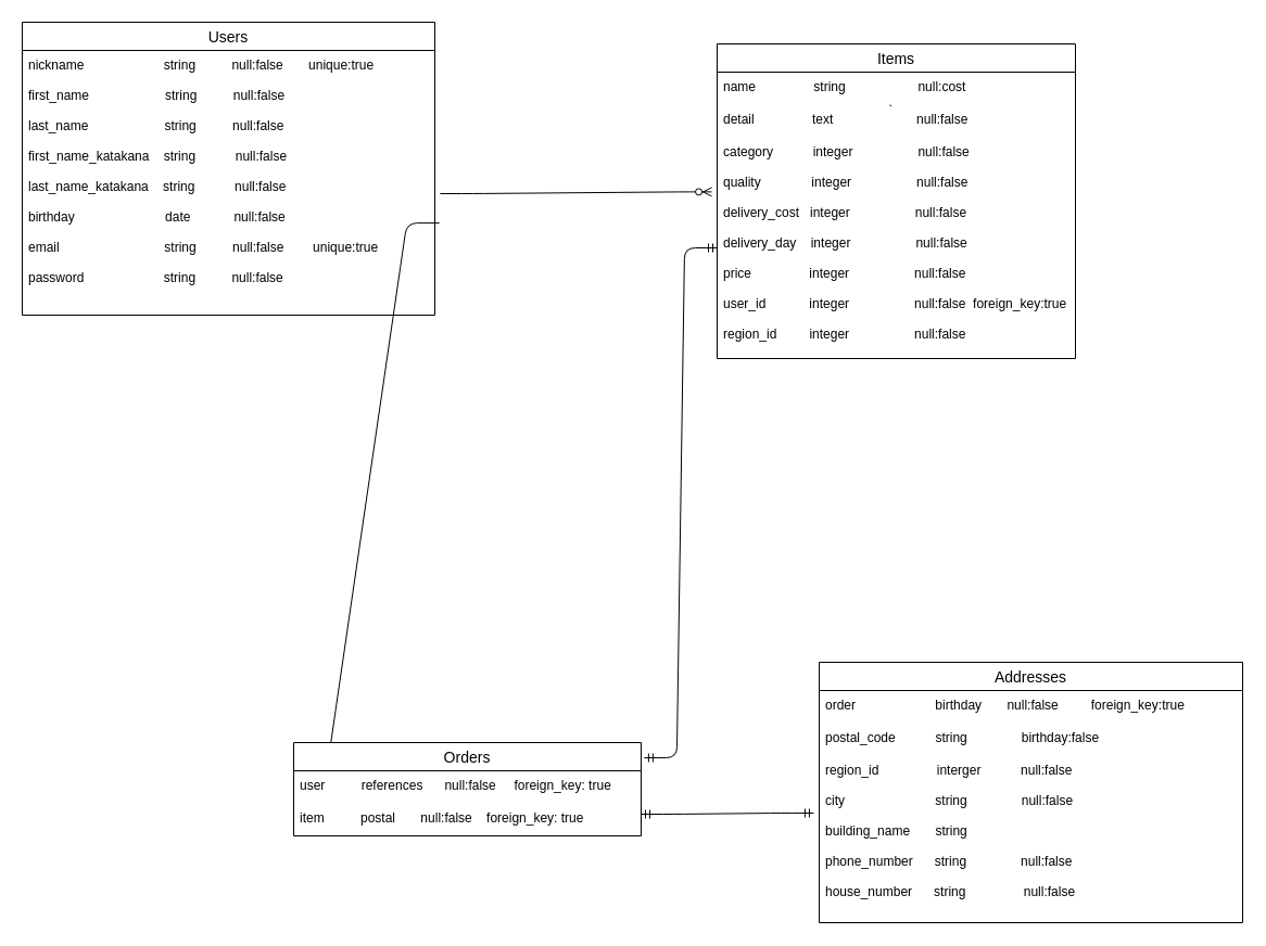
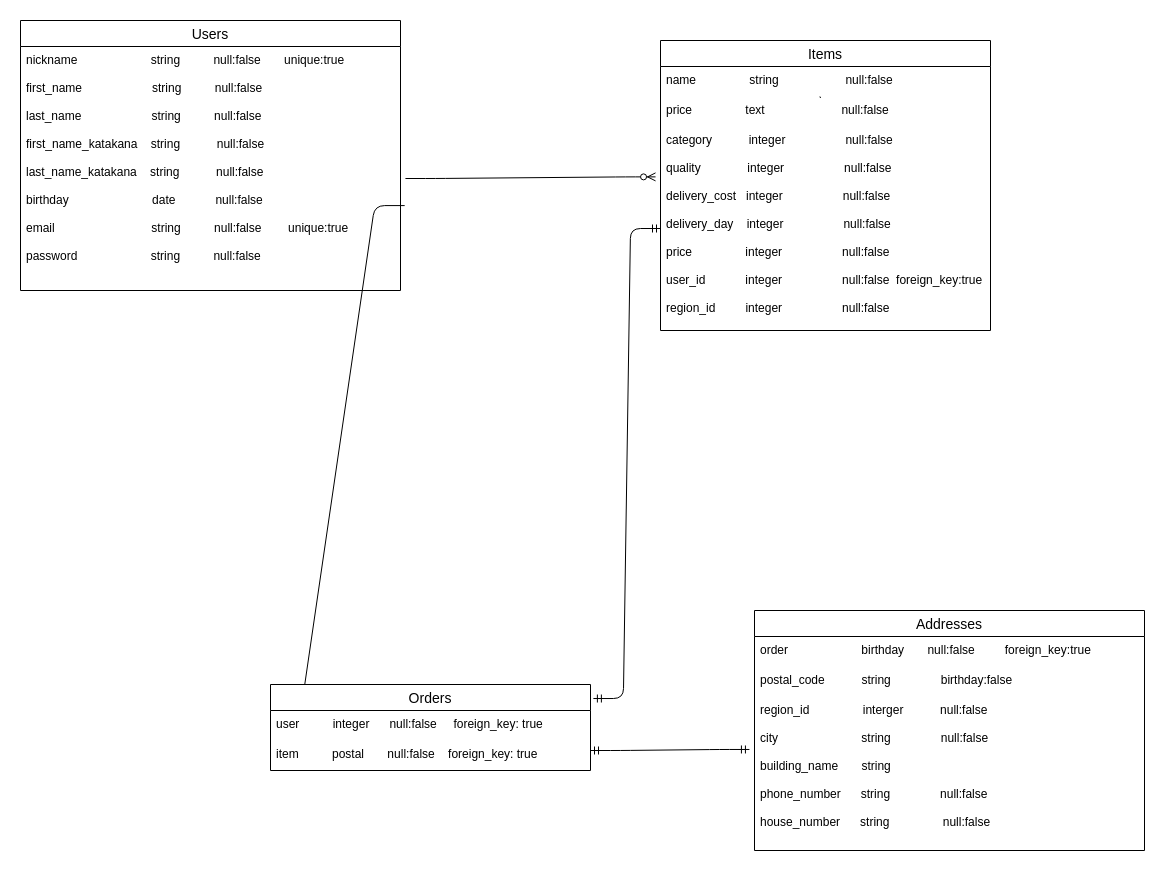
- <mxCell id="16" value="name                string                    null:cost " style="text;strokeColor=none;fillColor=none;spacingLeft=4;spacingRight=4;overflow=hidden;rotatable=0;points=[[0,0.5],[1,0.5]];portConstraint=eastwest;fontSize=12;" parent="15" vertex="1"><mxGeometry y="26" width="330" height="30" as="geometry" /></mxCell>
+ <mxCell id="16" value="name                string                    null:false " style="text;strokeColor=none;fillColor=none;spacingLeft=4;spacingRight=4;overflow=hidden;rotatable=0;points=[[0,0.5],[1,0.5]];portConstraint=eastwest;fontSize=12;" parent="15" vertex="1"><mxGeometry y="26" width="330" height="30" as="geometry" /></mxCell>
- <mxCell id="18" value="detail                text                       null:false" style="text;strokeColor=none;fillColor=none;spacingLeft=4;spacingRight=4;overflow=hidden;rotatable=0;points=[[0,0.5],[1,0.5]];portConstraint=eastwest;fontSize=12;" parent="15" vertex="1"><mxGeometry y="56" width="330" height="30" as="geometry" /></mxCell>
+ <mxCell id="18" value="price                text                       null:false" style="text;strokeColor=none;fillColor=none;spacingLeft=4;spacingRight=4;overflow=hidden;rotatable=0;points=[[0,0.5],[1,0.5]];portConstraint=eastwest;fontSize=12;" parent="15" vertex="1"><mxGeometry y="56" width="330" height="30" as="geometry" /></mxCell>
- <mxCell id="7" value="user          references      null:false     foreign_key: true" style="text;strokeColor=none;fillColor=none;spacingLeft=4;spacingRight=4;overflow=hidden;rotatable=0;points=[[0,0.5],[1,0.5]];portConstraint=eastwest;fontSize=12;" vertex="1" parent="6"><mxGeometry y="26" width="320" height="30" as="geometry" /></mxCell>
+ <mxCell id="7" value="user          integer      null:false     foreign_key: true" style="text;strokeColor=none;fillColor=none;spacingLeft=4;spacingRight=4;overflow=hidden;rotatable=0;points=[[0,0.5],[1,0.5]];portConstraint=eastwest;fontSize=12;" vertex="1" parent="6"><mxGeometry y="26" width="320" height="30" as="geometry" /></mxCell>
